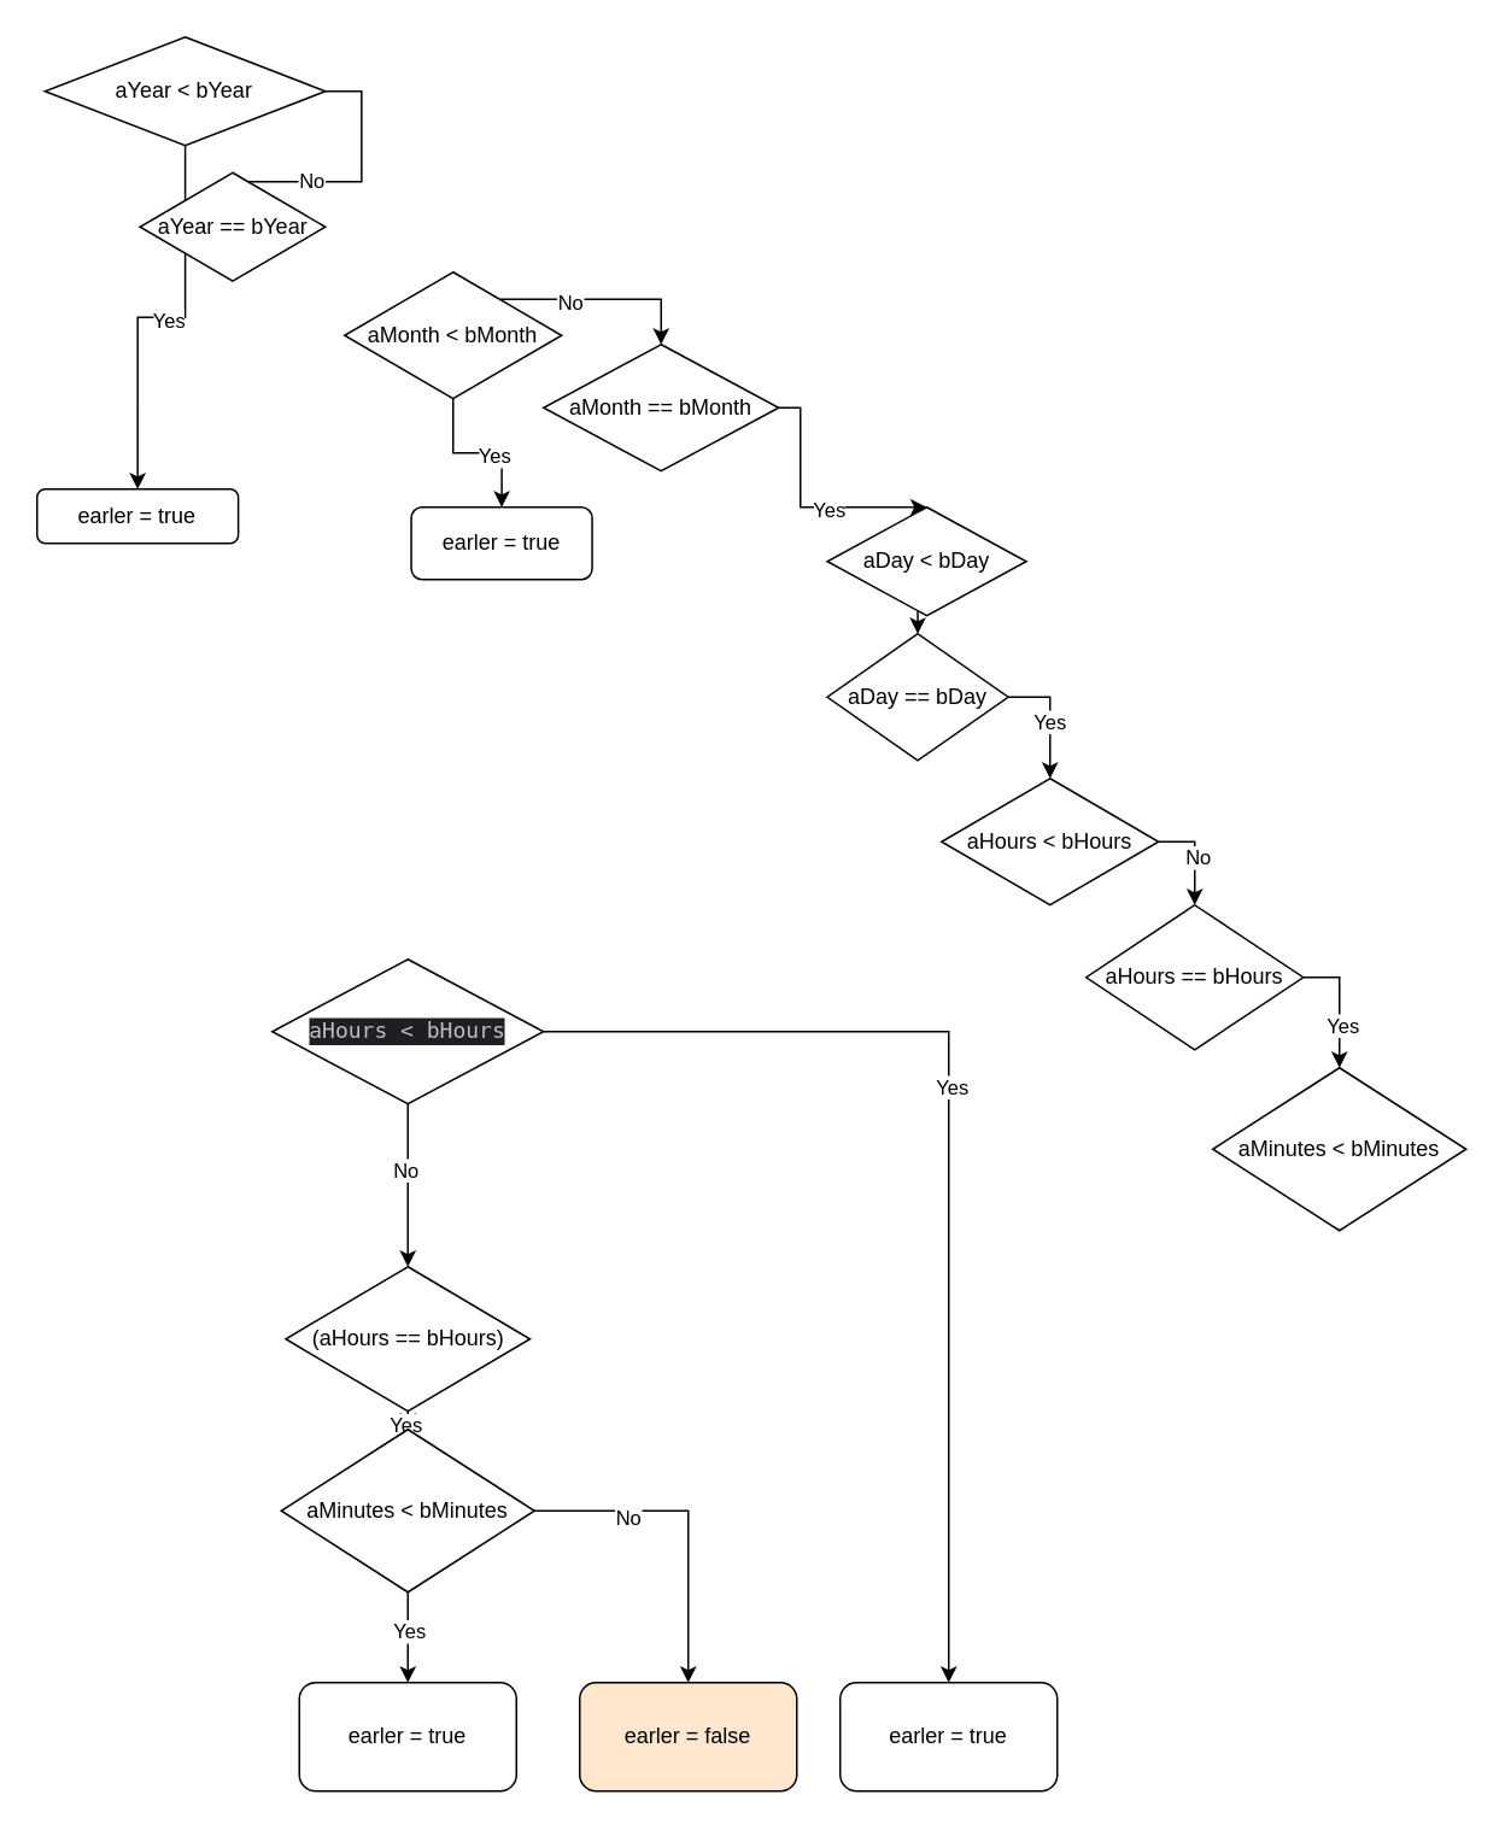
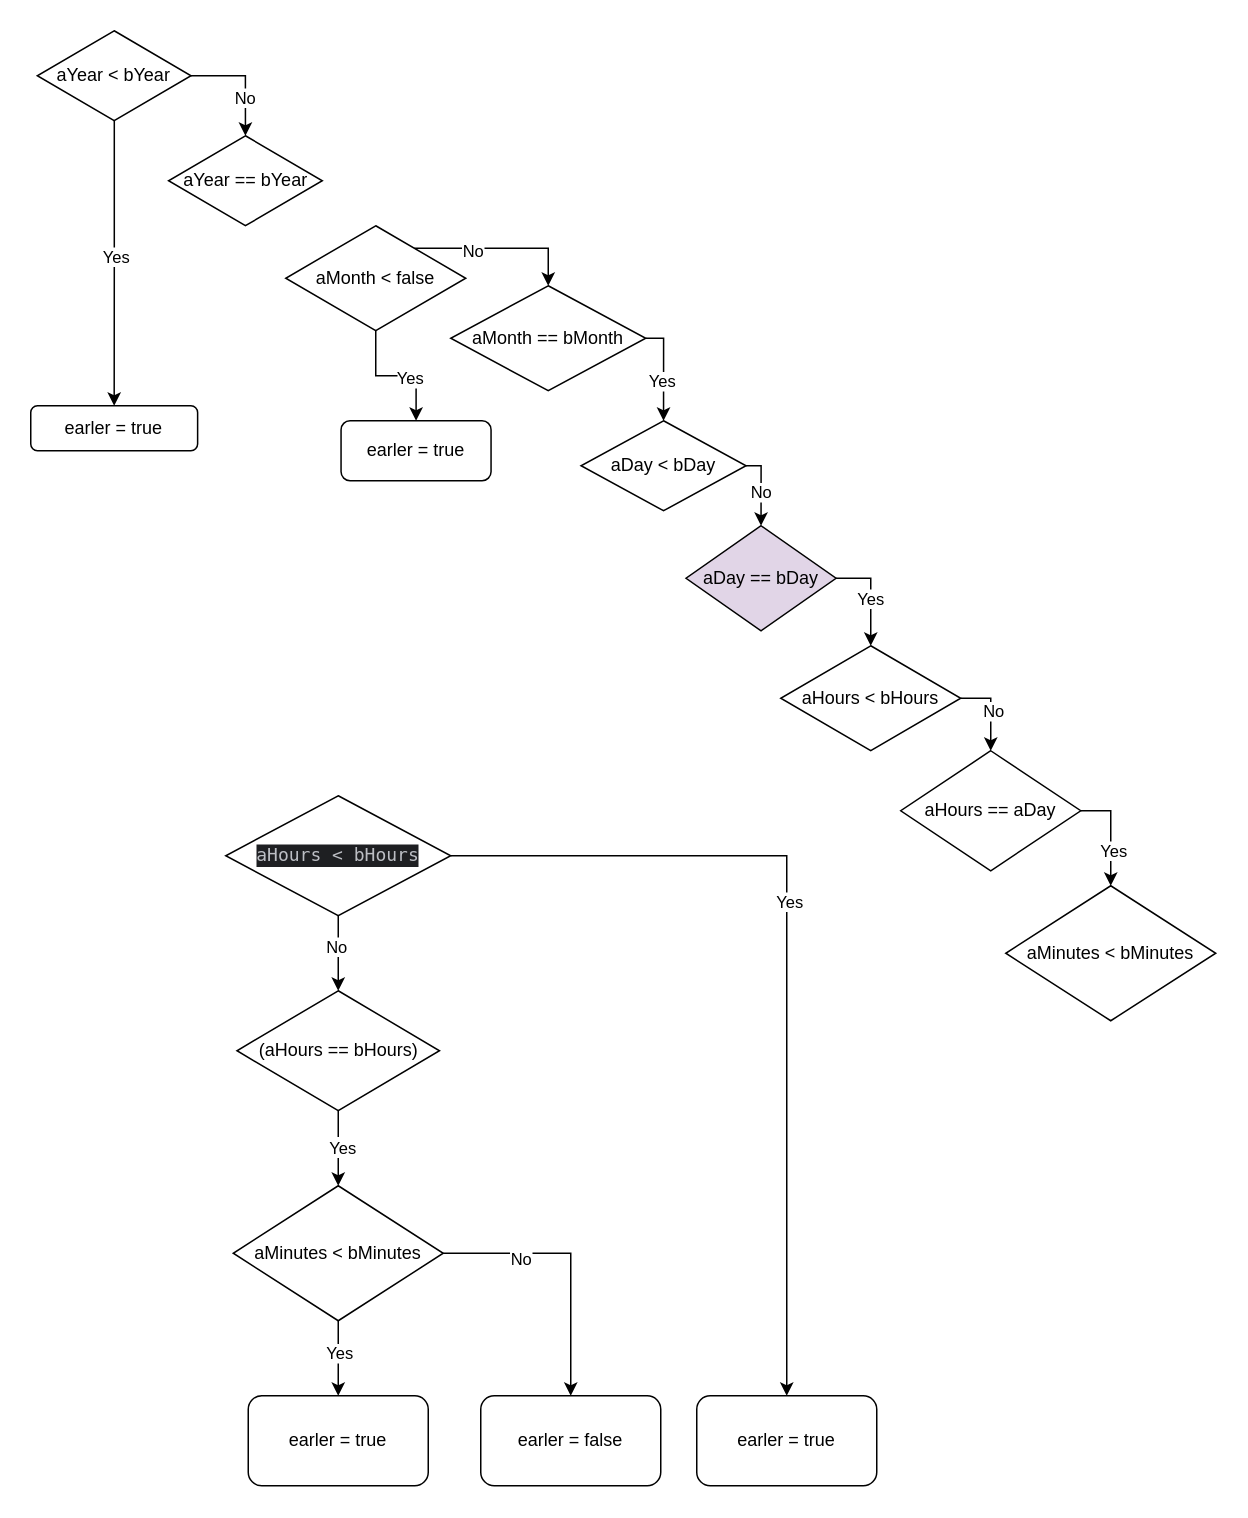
- <mxCell id="23" value="aYear &amp;lt; bYear" style="rhombus;whiteSpace=wrap;html=1;" vertex="1" parent="1"><mxGeometry x="24.37" y="20" width="155" height="60" as="geometry" /></mxCell>
+ <mxCell id="23" value="aYear &amp;lt; bYear" style="rhombus;whiteSpace=wrap;html=1;" vertex="1" parent="1"><mxGeometry x="24.37" y="20" width="102.5" height="60" as="geometry" /></mxCell>
- <mxCell id="25" value="aYear == bYear" style="rhombus;whiteSpace=wrap;html=1;" vertex="1" parent="1"><mxGeometry x="76.87" y="95" width="102.5" height="60" as="geometry" /></mxCell>
+ <mxCell id="25" value="aYear == bYear" style="rhombus;whiteSpace=wrap;html=1;" vertex="1" parent="1"><mxGeometry x="111.87" y="90" width="102.5" height="60" as="geometry" /></mxCell>
- <mxCell id="30" value="aMonth &amp;lt; bMonth" style="rhombus;whiteSpace=wrap;html=1;" vertex="1" parent="1"><mxGeometry x="190" y="150" width="120" height="70" as="geometry" /></mxCell>
+ <mxCell id="30" value="aMonth &amp;lt; false" style="rhombus;whiteSpace=wrap;html=1;" vertex="1" parent="1"><mxGeometry x="190" y="150" width="120" height="70" as="geometry" /></mxCell>
- <mxCell id="37" value="aDay &amp;lt; bDay" style="rhombus;whiteSpace=wrap;html=1;" vertex="1" parent="1"><mxGeometry x="456.87" y="280" width="110" height="60" as="geometry" /></mxCell>
+ <mxCell id="37" value="aDay &amp;lt; bDay" style="rhombus;whiteSpace=wrap;html=1;" vertex="1" parent="1"><mxGeometry x="386.87" y="280" width="110" height="60" as="geometry" /></mxCell>
- <mxCell id="40" value="aDay == bDay" style="rhombus;whiteSpace=wrap;html=1;" vertex="1" parent="1"><mxGeometry x="456.87" y="350" width="100" height="70" as="geometry" /></mxCell>
+ <mxCell id="40" value="aDay == bDay" style="rhombus;whiteSpace=wrap;html=1;fillColor=#e1d5e7;" vertex="1" parent="1"><mxGeometry x="456.87" y="350" width="100" height="70" as="geometry" /></mxCell>
- <mxCell id="46" value="aHours == bHours" style="rhombus;whiteSpace=wrap;html=1;" vertex="1" parent="1"><mxGeometry x="600" y="500" width="120" height="80" as="geometry" /></mxCell>
+ <mxCell id="46" value="aHours == aDay" style="rhombus;whiteSpace=wrap;html=1;" vertex="1" parent="1"><mxGeometry x="600" y="500" width="120" height="80" as="geometry" /></mxCell>
- <mxCell id="11" value="(aHours == bHours)" style="rhombus;whiteSpace=wrap;html=1;" vertex="1" parent="1"><mxGeometry x="157.5" y="700" width="135" height="80" as="geometry" /></mxCell>
+ <mxCell id="11" value="(aHours == bHours)" style="rhombus;whiteSpace=wrap;html=1;" vertex="1" parent="1"><mxGeometry x="157.5" y="660" width="135" height="80" as="geometry" /></mxCell>
- <mxCell id="18" value="earler = false" style="rounded=1;whiteSpace=wrap;html=1;fillColor=#ffe6cc;" vertex="1" parent="1"><mxGeometry x="320" y="930" width="120" height="60" as="geometry" /></mxCell>
+ <mxCell id="18" value="earler = false" style="rounded=1;whiteSpace=wrap;html=1;" vertex="1" parent="1"><mxGeometry x="320" y="930" width="120" height="60" as="geometry" /></mxCell>
